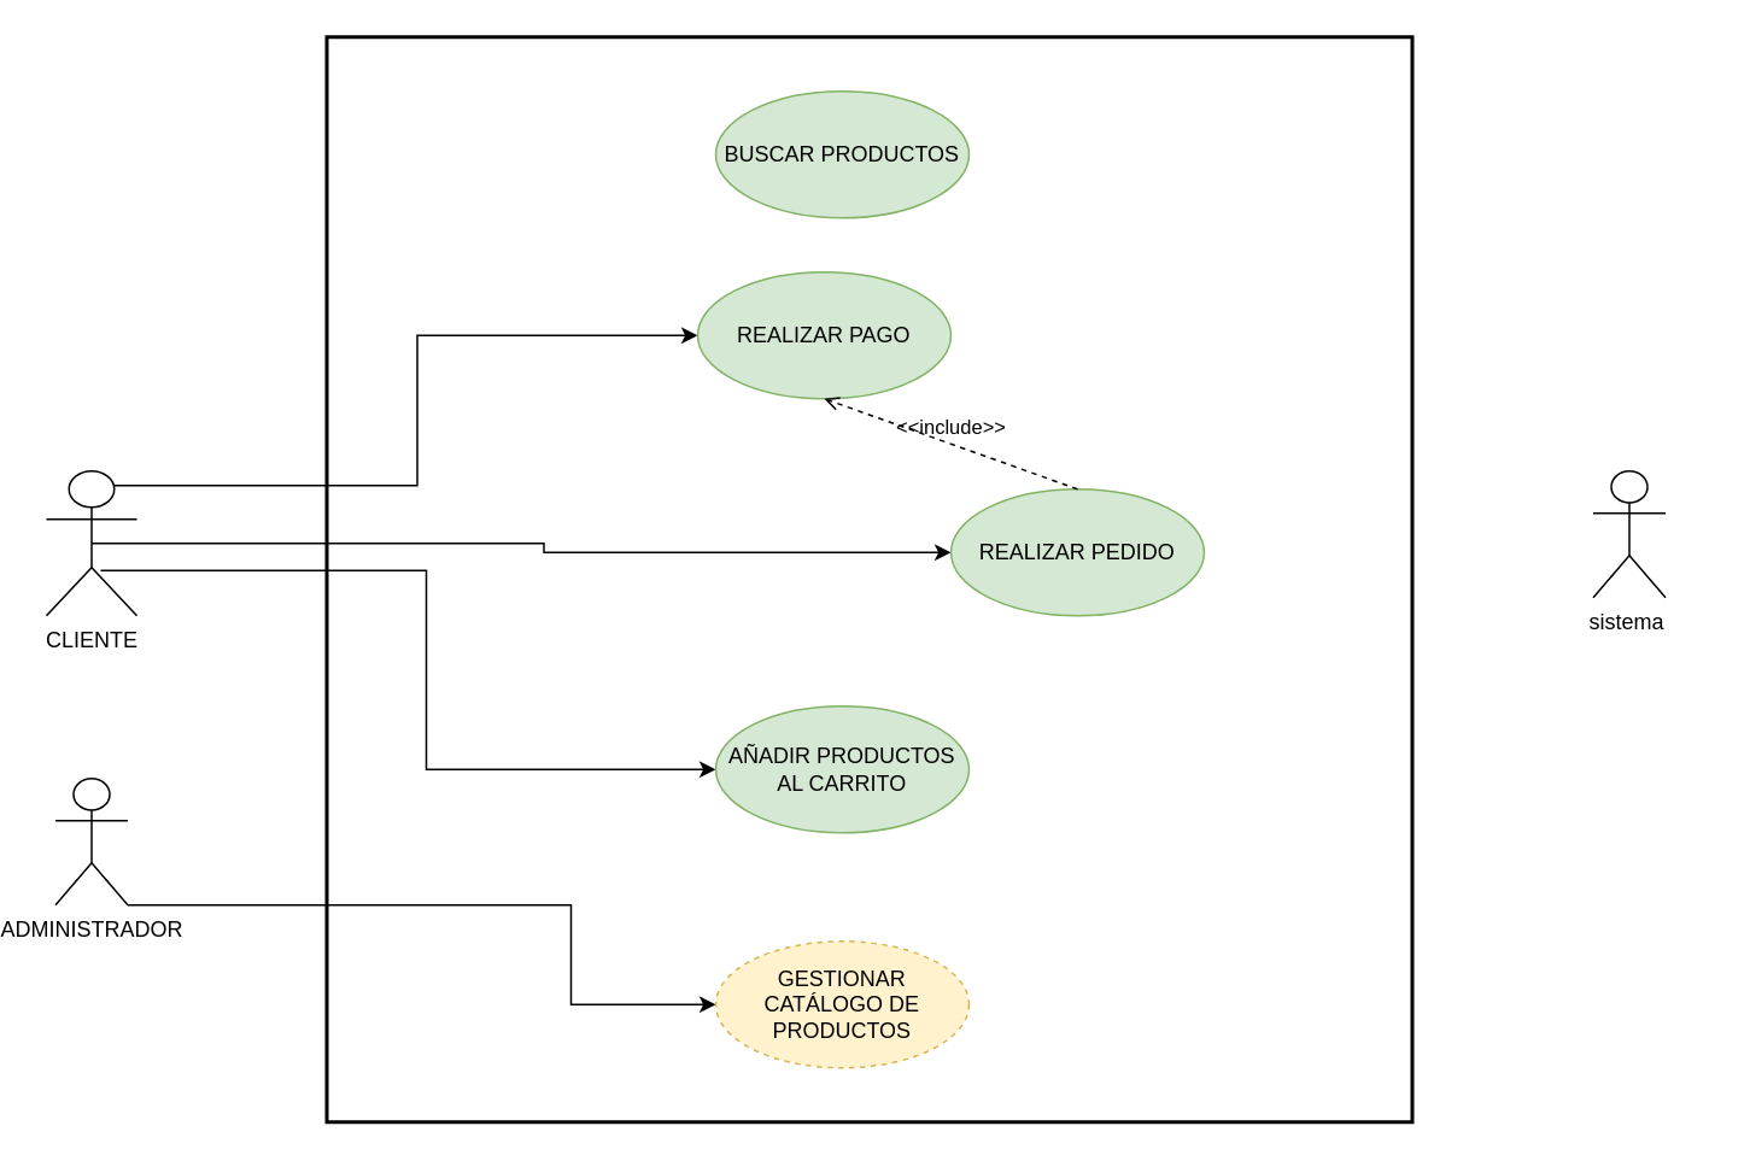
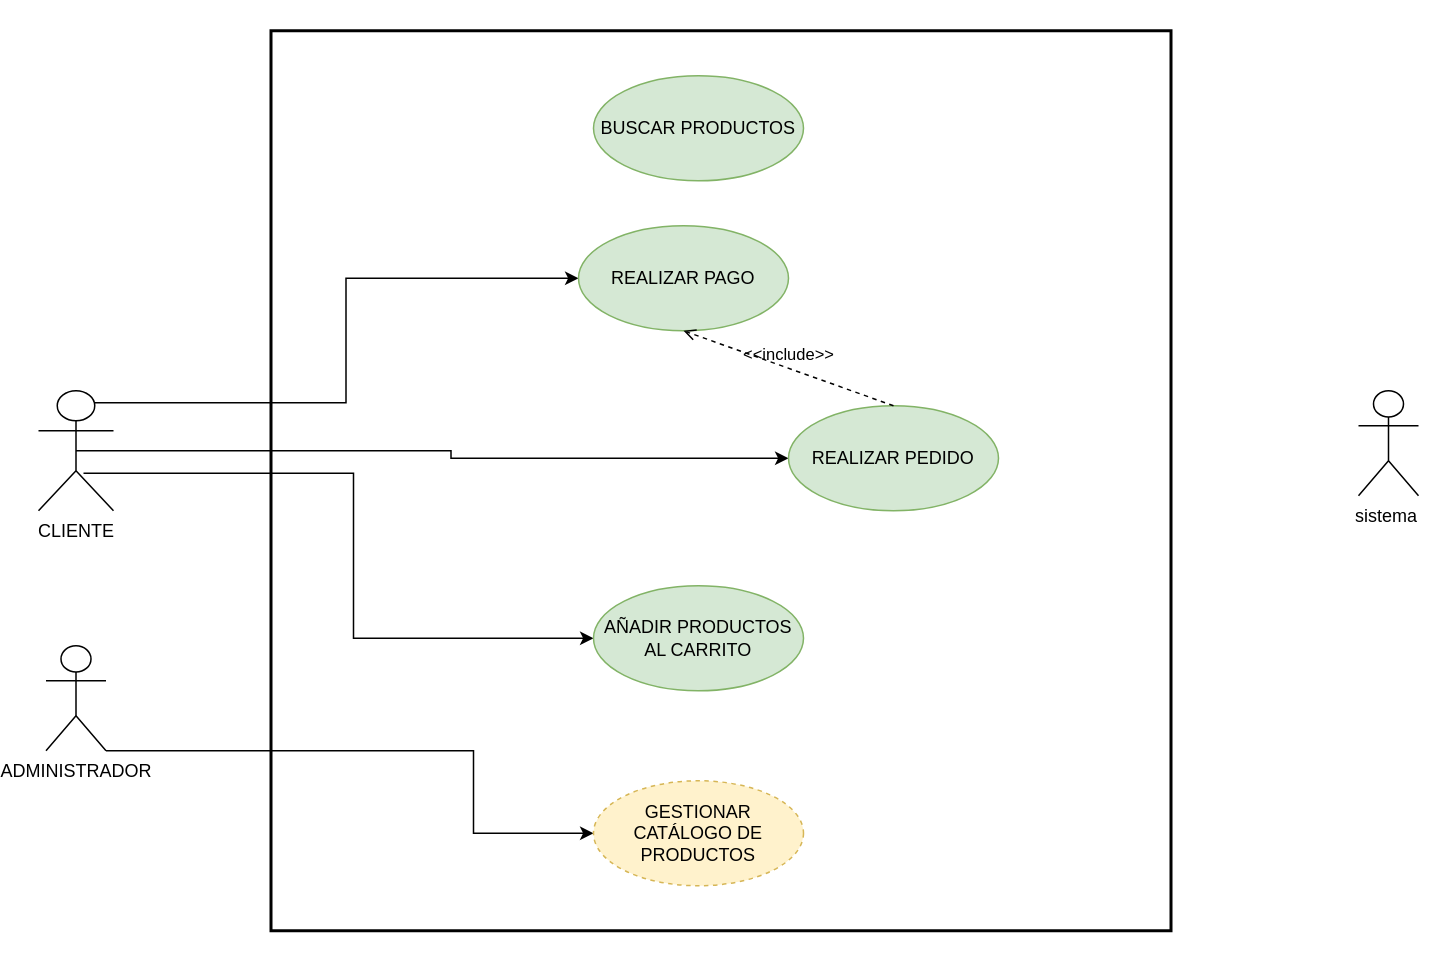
- <mxCell id="15" value="&lt;div&gt;sistema&amp;nbsp;&lt;/div&gt;" style="shape=umlActor;html=1;verticalLabelPosition=bottom;verticalAlign=top;align=center;" vertex="1" parent="1"><mxGeometry x="875" y="260" width="40" height="70" as="geometry" /></mxCell>
+ <mxCell id="15" value="&lt;div&gt;sistema&amp;nbsp;&lt;/div&gt;" style="shape=umlActor;html=1;verticalLabelPosition=bottom;verticalAlign=top;align=center;" vertex="1" parent="1"><mxGeometry x="900" y="260" width="40" height="70" as="geometry" /></mxCell>
